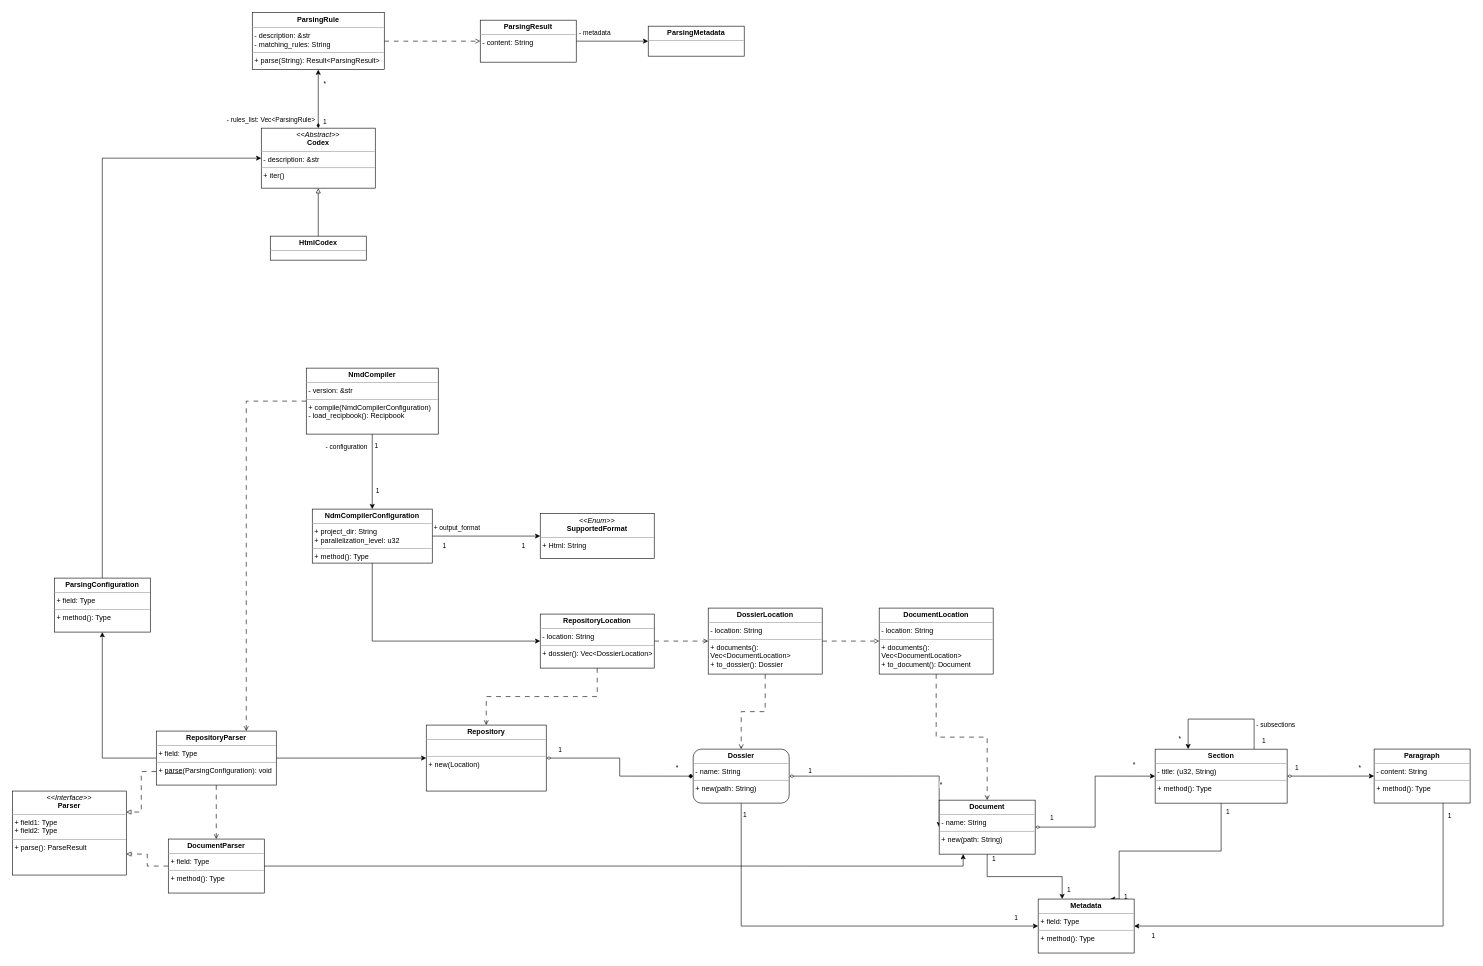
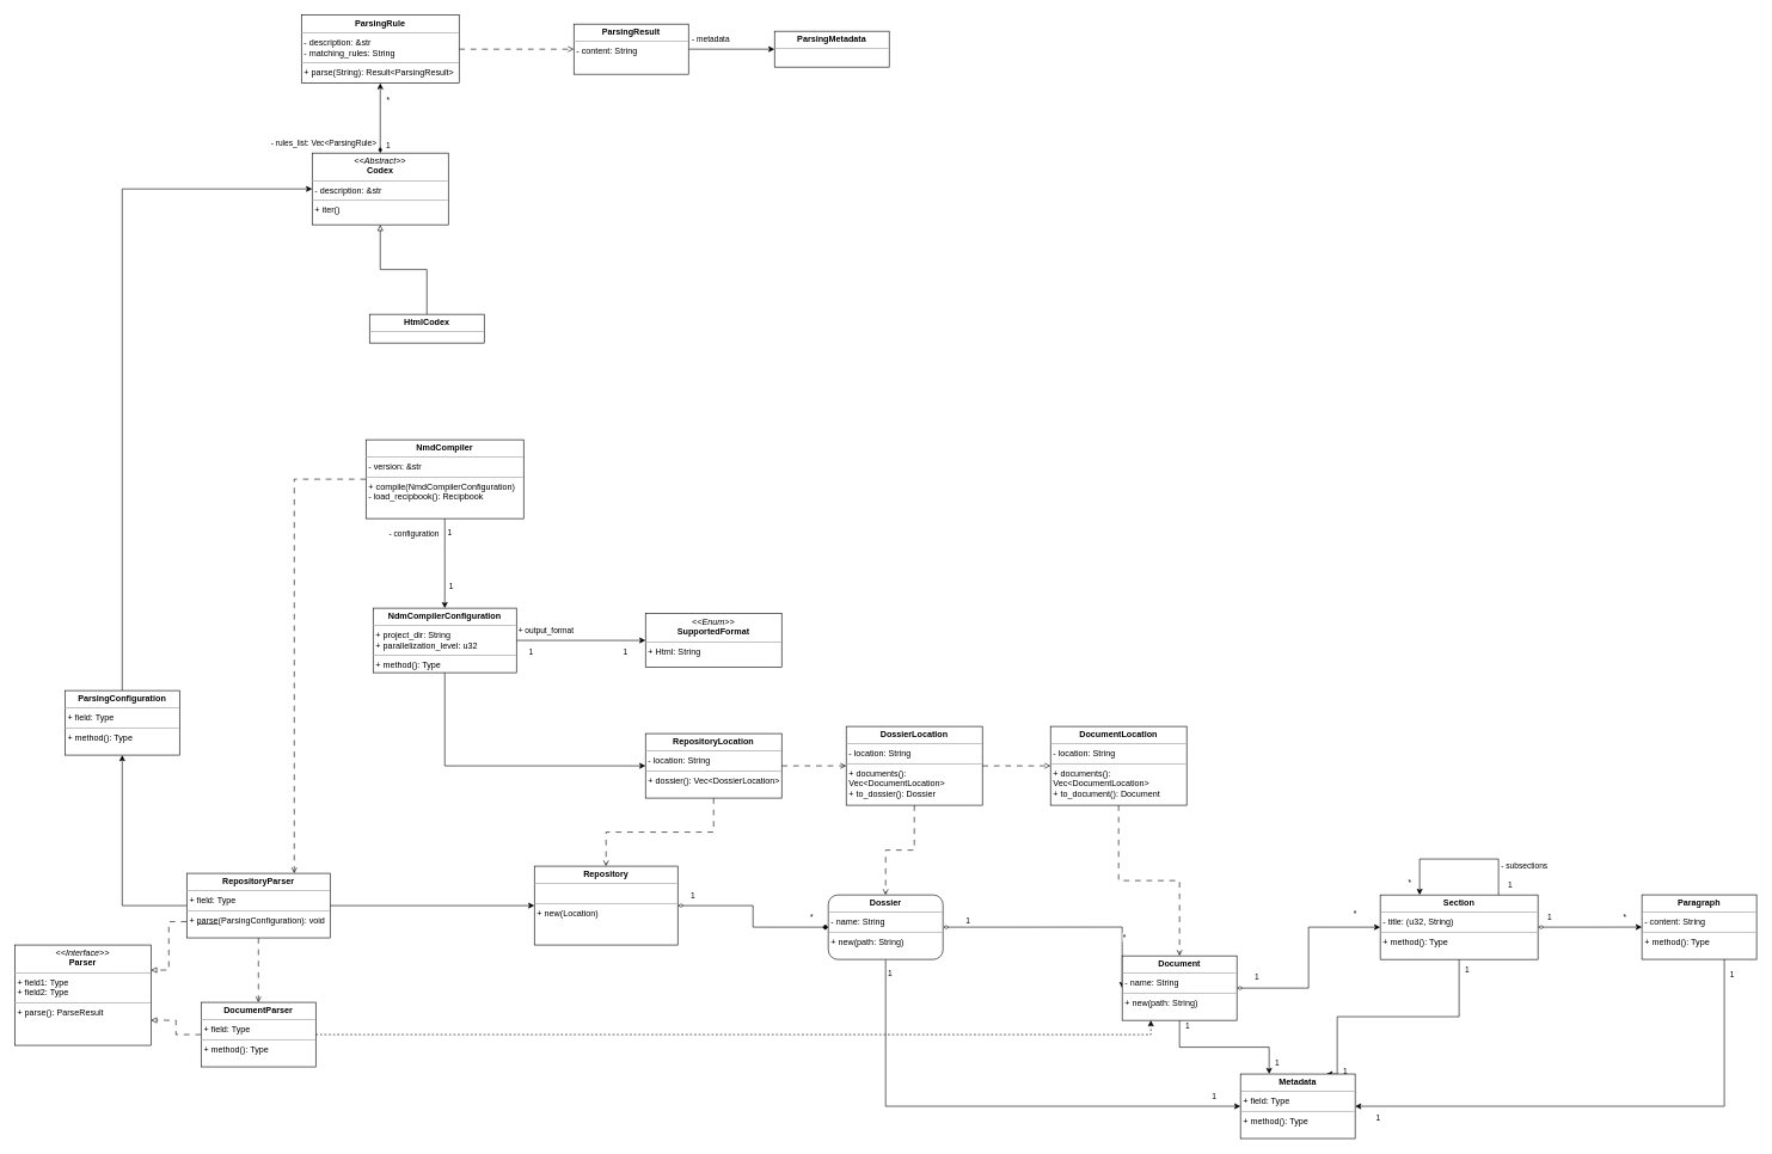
- <mxCell id="14" value="&lt;p style=&quot;margin:0px;margin-top:4px;text-align:center;&quot;&gt;&lt;b&gt;HtmlCodex&lt;/b&gt;&lt;/p&gt;&lt;hr size=&quot;1&quot;&gt;&lt;p style=&quot;margin:0px;margin-left:4px;&quot;&gt;&lt;br&gt;&lt;/p&gt;" style="verticalAlign=top;align=left;overflow=fill;fontSize=12;fontFamily=Helvetica;html=1;whiteSpace=wrap;" parent="1" vertex="1"><mxGeometry x="450" y="393" width="160" height="40" as="geometry" /></mxCell>
+ <mxCell id="14" value="&lt;p style=&quot;margin:0px;margin-top:4px;text-align:center;&quot;&gt;&lt;b&gt;HtmlCodex&lt;/b&gt;&lt;/p&gt;&lt;hr size=&quot;1&quot;&gt;&lt;p style=&quot;margin:0px;margin-left:4px;&quot;&gt;&lt;br&gt;&lt;/p&gt;" style="verticalAlign=top;align=left;overflow=fill;fontSize=12;fontFamily=Helvetica;html=1;whiteSpace=wrap;" parent="1" vertex="1"><mxGeometry x="515" y="438" width="160" height="40" as="geometry" /></mxCell>
- <mxCell id="38" value="&lt;p style=&quot;margin:0px;margin-top:4px;text-align:center;&quot;&gt;&lt;b&gt;Repository&lt;/b&gt;&lt;/p&gt;&lt;hr size=&quot;1&quot;&gt;&lt;p style=&quot;margin:0px;margin-left:4px;&quot;&gt;&lt;br&gt;&lt;/p&gt;&lt;hr size=&quot;1&quot;&gt;&lt;p style=&quot;margin:0px;margin-left:4px;&quot;&gt;+ new(Location)&lt;/p&gt;" style="verticalAlign=top;align=left;overflow=fill;fontSize=12;fontFamily=Helvetica;html=1;whiteSpace=wrap;" parent="1" vertex="1"><mxGeometry x="710" y="1208" width="200" height="110" as="geometry" /></mxCell>
+ <mxCell id="38" value="&lt;p style=&quot;margin:0px;margin-top:4px;text-align:center;&quot;&gt;&lt;b&gt;Repository&lt;/b&gt;&lt;/p&gt;&lt;hr size=&quot;1&quot;&gt;&lt;p style=&quot;margin:0px;margin-left:4px;&quot;&gt;&lt;br&gt;&lt;/p&gt;&lt;hr size=&quot;1&quot;&gt;&lt;p style=&quot;margin:0px;margin-left:4px;&quot;&gt;+ new(Location)&lt;/p&gt;" style="verticalAlign=top;align=left;overflow=fill;fontSize=12;fontFamily=Helvetica;html=1;whiteSpace=wrap;" parent="1" vertex="1"><mxGeometry x="745" y="1208" width="200" height="110" as="geometry" /></mxCell>
- <mxCell id="77" style="edgeStyle=orthogonalEdgeStyle;rounded=0;orthogonalLoop=1;jettySize=auto;html=1;entryX=0.25;entryY=1;entryDx=0;entryDy=0;" edge="1" parent="1" source="79" target="52"><mxGeometry relative="1" as="geometry" /></mxCell>
+ <mxCell id="77" style="edgeStyle=orthogonalEdgeStyle;rounded=0;orthogonalLoop=1;jettySize=auto;html=1;entryX=0.25;entryY=1;entryDx=0;entryDy=0;dashed=1;" edge="1" parent="1" source="79" target="52"><mxGeometry relative="1" as="geometry" /></mxCell>
